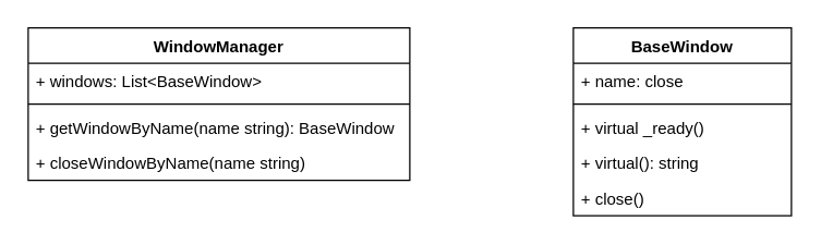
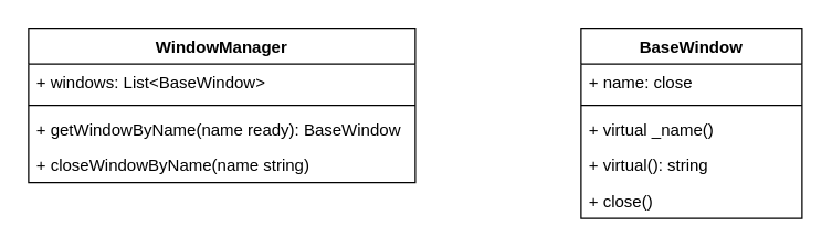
- <mxCell id="11" value="+ getWindowByName(name string): BaseWindow&#10;" style="text;strokeColor=none;fillColor=none;align=left;verticalAlign=top;spacingLeft=4;spacingRight=4;overflow=hidden;rotatable=0;points=[[0,0.5],[1,0.5]];portConstraint=eastwest;" vertex="1" parent="8"><mxGeometry y="60" width="280" height="26" as="geometry" /></mxCell>
+ <mxCell id="11" value="+ getWindowByName(name ready): BaseWindow&#10;" style="text;strokeColor=none;fillColor=none;align=left;verticalAlign=top;spacingLeft=4;spacingRight=4;overflow=hidden;rotatable=0;points=[[0,0.5],[1,0.5]];portConstraint=eastwest;" vertex="1" parent="8"><mxGeometry y="60" width="280" height="26" as="geometry" /></mxCell>
- <mxCell id="5" value="+ virtual _ready()" style="text;strokeColor=none;fillColor=none;align=left;verticalAlign=top;spacingLeft=4;spacingRight=4;overflow=hidden;rotatable=0;points=[[0,0.5],[1,0.5]];portConstraint=eastwest;" vertex="1" parent="2"><mxGeometry y="60" width="160" height="26" as="geometry" /></mxCell>
+ <mxCell id="5" value="+ virtual _name()" style="text;strokeColor=none;fillColor=none;align=left;verticalAlign=top;spacingLeft=4;spacingRight=4;overflow=hidden;rotatable=0;points=[[0,0.5],[1,0.5]];portConstraint=eastwest;" vertex="1" parent="2"><mxGeometry y="60" width="160" height="26" as="geometry" /></mxCell>
